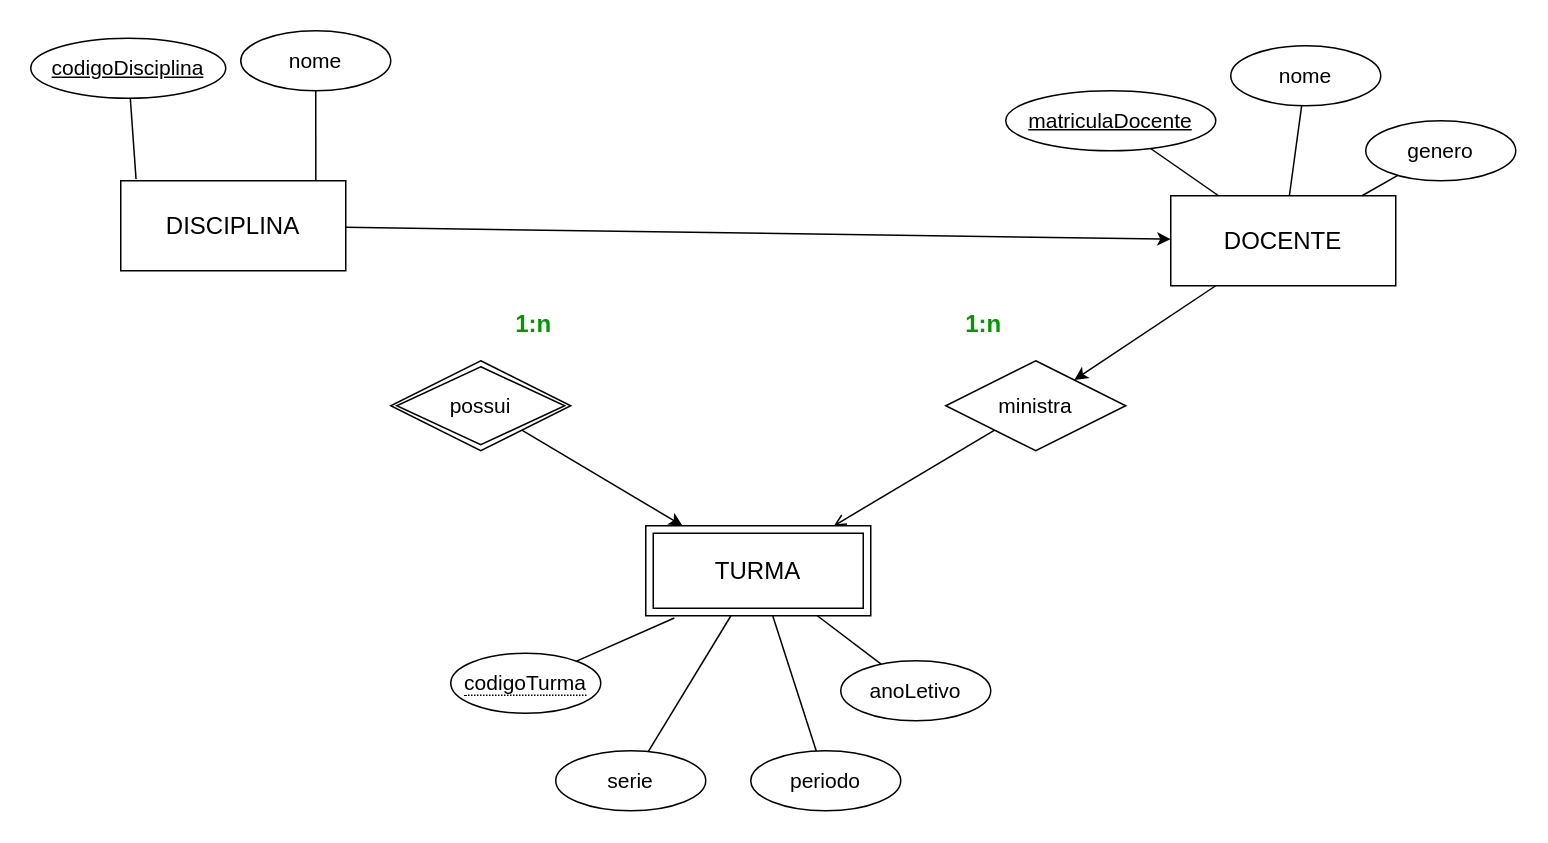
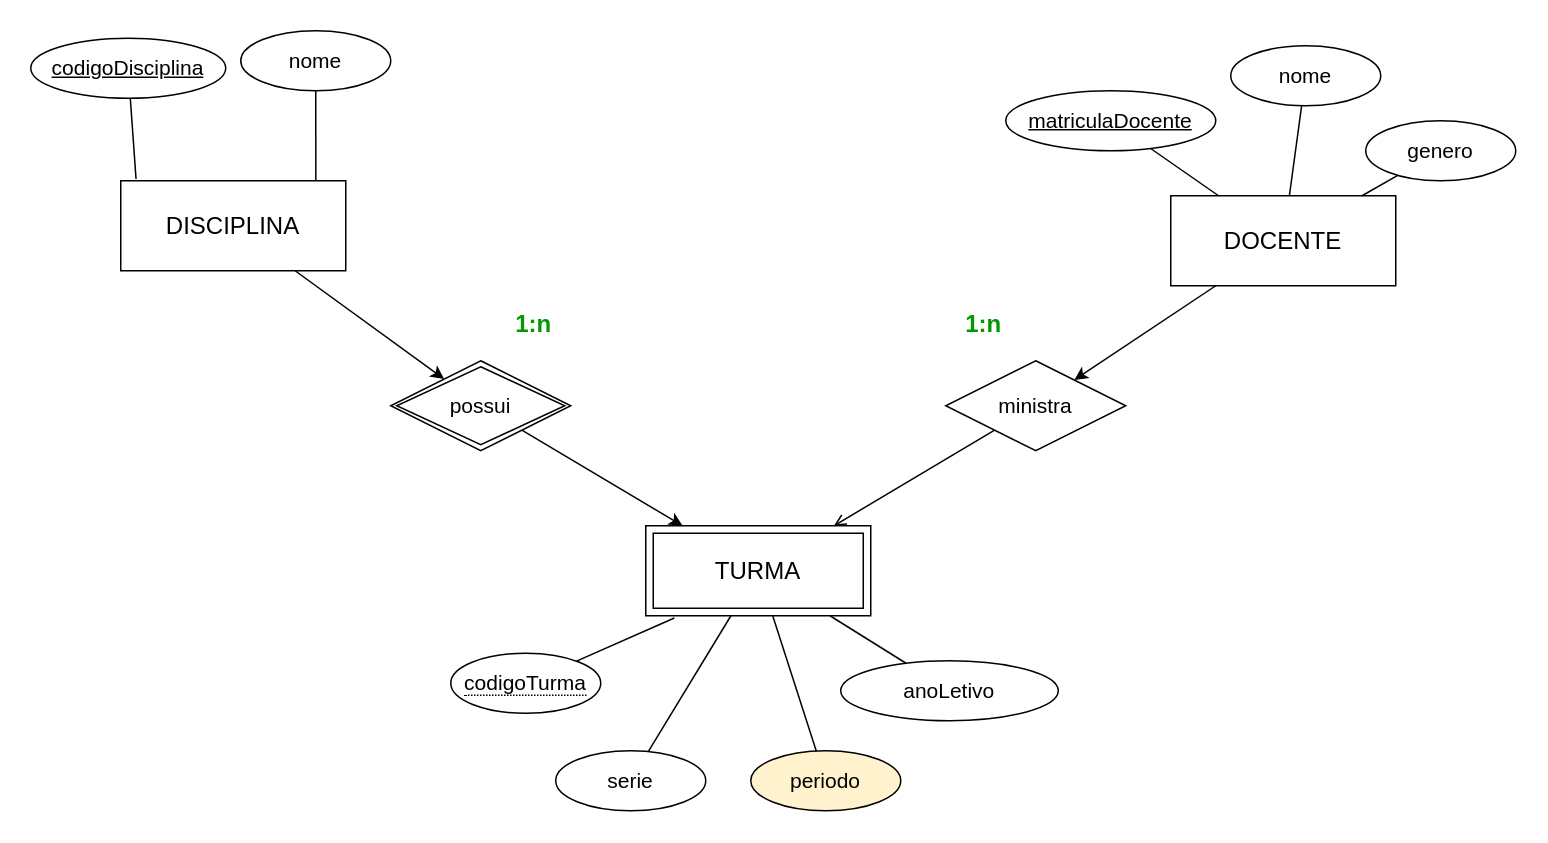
- <mxCell id="4" style="edgeStyle=none;rounded=0;orthogonalLoop=1;jettySize=auto;html=1;" parent="1" source="7" target="3" edge="1"><mxGeometry relative="1" as="geometry" /></mxCell>
+ <mxCell id="4" style="edgeStyle=none;rounded=0;orthogonalLoop=1;jettySize=auto;html=1;" parent="1" source="7" target="10" edge="1"><mxGeometry relative="1" as="geometry" /></mxCell>
- <mxCell id="22" value="anoLetivo" style="ellipse;whiteSpace=wrap;html=1;align=center;fontSize=14;" parent="1" vertex="1"><mxGeometry x="560" y="440" width="100" height="40" as="geometry" /></mxCell>
+ <mxCell id="22" value="anoLetivo" style="ellipse;whiteSpace=wrap;html=1;align=center;fontSize=14;" parent="1" vertex="1"><mxGeometry x="560" y="440" width="145" height="40" as="geometry" /></mxCell>
- <mxCell id="21" value="periodo" style="ellipse;whiteSpace=wrap;html=1;align=center;fontSize=14;" parent="1" vertex="1"><mxGeometry x="500" y="500" width="100" height="40" as="geometry" /></mxCell>
+ <mxCell id="21" value="periodo" style="ellipse;whiteSpace=wrap;html=1;align=center;fontSize=14;fillColor=#fff2cc;" parent="1" vertex="1"><mxGeometry x="500" y="500" width="100" height="40" as="geometry" /></mxCell>
